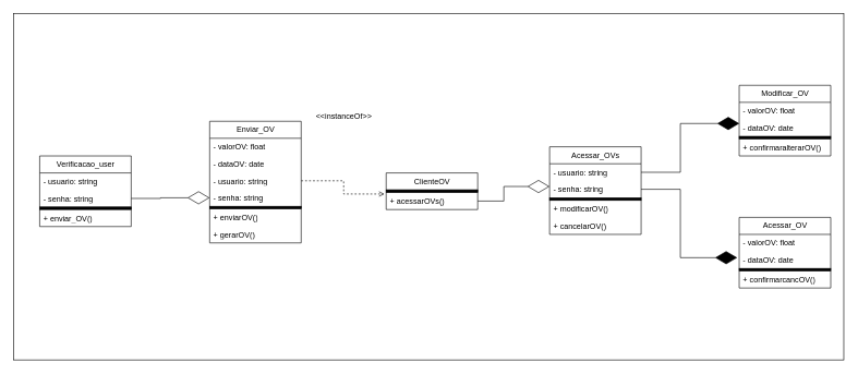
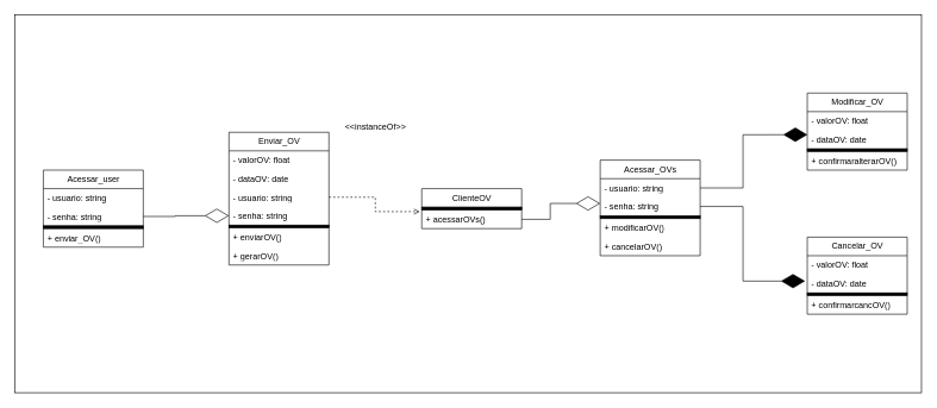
- <mxCell id="30" value="Verificacao_user" style="swimlane;fontStyle=0;childLayout=stackLayout;horizontal=1;startSize=26;fillColor=none;horizontalStack=0;resizeParent=1;resizeParentMax=0;resizeLast=0;collapsible=1;marginBottom=0;html=1;strokeColor=default;swimlaneLine=1;" vertex="1" parent="1"><mxGeometry x="60" y="238" width="140" height="108" as="geometry" /></mxCell>
+ <mxCell id="30" value="Acessar_user" style="swimlane;fontStyle=0;childLayout=stackLayout;horizontal=1;startSize=26;fillColor=none;horizontalStack=0;resizeParent=1;resizeParentMax=0;resizeLast=0;collapsible=1;marginBottom=0;html=1;strokeColor=default;swimlaneLine=1;" vertex="1" parent="1"><mxGeometry x="60" y="238" width="140" height="108" as="geometry" /></mxCell>
- <mxCell id="16" value="Acessar_OV" style="swimlane;fontStyle=0;childLayout=stackLayout;horizontal=1;startSize=26;fillColor=none;horizontalStack=0;resizeParent=1;resizeParentMax=0;resizeLast=0;collapsible=1;marginBottom=0;html=1;strokeColor=default;swimlaneLine=1;" vertex="1" parent="1"><mxGeometry x="1130" y="332" width="140" height="108" as="geometry" /></mxCell>
+ <mxCell id="16" value="Cancelar_OV" style="swimlane;fontStyle=0;childLayout=stackLayout;horizontal=1;startSize=26;fillColor=none;horizontalStack=0;resizeParent=1;resizeParentMax=0;resizeLast=0;collapsible=1;marginBottom=0;html=1;strokeColor=default;swimlaneLine=1;" vertex="1" parent="1"><mxGeometry x="1130" y="332" width="140" height="108" as="geometry" /></mxCell>
